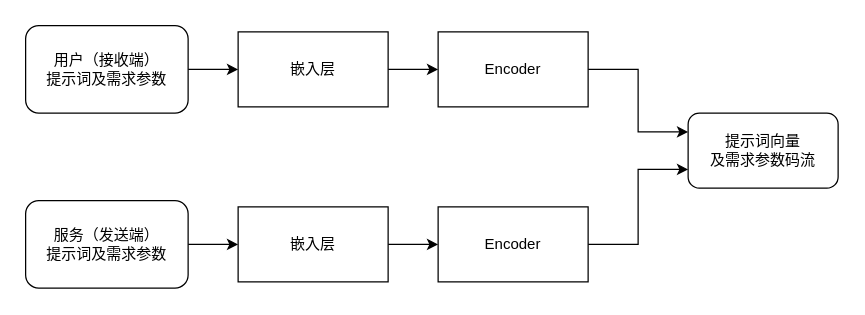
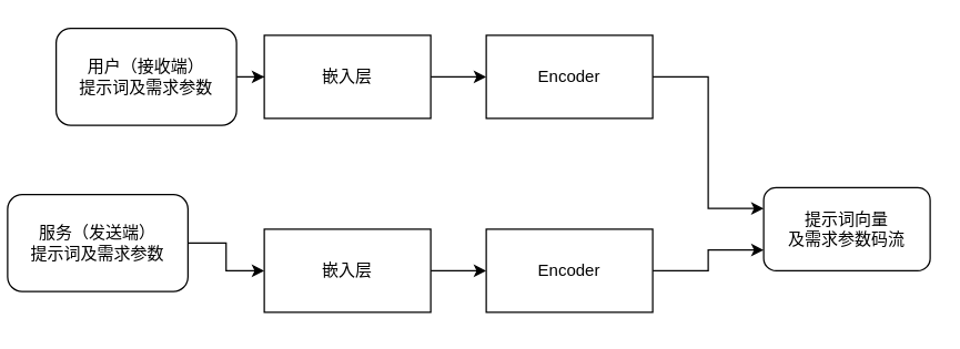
- <mxCell id="3" value="用户（接收端）&lt;div&gt;提示词及&lt;span style=&quot;background-color: initial;&quot;&gt;需求参数&lt;/span&gt;&lt;/div&gt;" style="rounded=1;whiteSpace=wrap;html=1;" vertex="1" parent="1"><mxGeometry x="20" y="20" width="130" height="70" as="geometry" /></mxCell>
+ <mxCell id="3" value="用户（接收端）&lt;div&gt;提示词及&lt;span style=&quot;background-color: initial;&quot;&gt;需求参数&lt;/span&gt;&lt;/div&gt;" style="rounded=1;whiteSpace=wrap;html=1;" vertex="1" parent="1"><mxGeometry x="40" y="20" width="130" height="70" as="geometry" /></mxCell>
- <mxCell id="10" value="提示词向量&lt;div&gt;及需求参数码流&lt;/div&gt;" style="rounded=1;whiteSpace=wrap;html=1;" vertex="1" parent="1"><mxGeometry x="550" y="90" width="120" height="60" as="geometry" /></mxCell>
+ <mxCell id="10" value="提示词向量&lt;div&gt;及需求参数码流&lt;/div&gt;" style="rounded=1;whiteSpace=wrap;html=1;" vertex="1" parent="1"><mxGeometry x="550" y="135" width="120" height="60" as="geometry" /></mxCell>
- <mxCell id="5" value="服务（发送端）&lt;div&gt;提示词及&lt;span style=&quot;background-color: initial;&quot;&gt;需求参数&lt;/span&gt;&lt;/div&gt;" style="rounded=1;whiteSpace=wrap;html=1;" vertex="1" parent="1"><mxGeometry x="20" y="160" width="130" height="70" as="geometry" /></mxCell>
+ <mxCell id="5" value="服务（发送端）&lt;div&gt;提示词及&lt;span style=&quot;background-color: initial;&quot;&gt;需求参数&lt;/span&gt;&lt;/div&gt;" style="rounded=1;whiteSpace=wrap;html=1;" vertex="1" parent="1"><mxGeometry x="5" y="140" width="130" height="70" as="geometry" /></mxCell>
